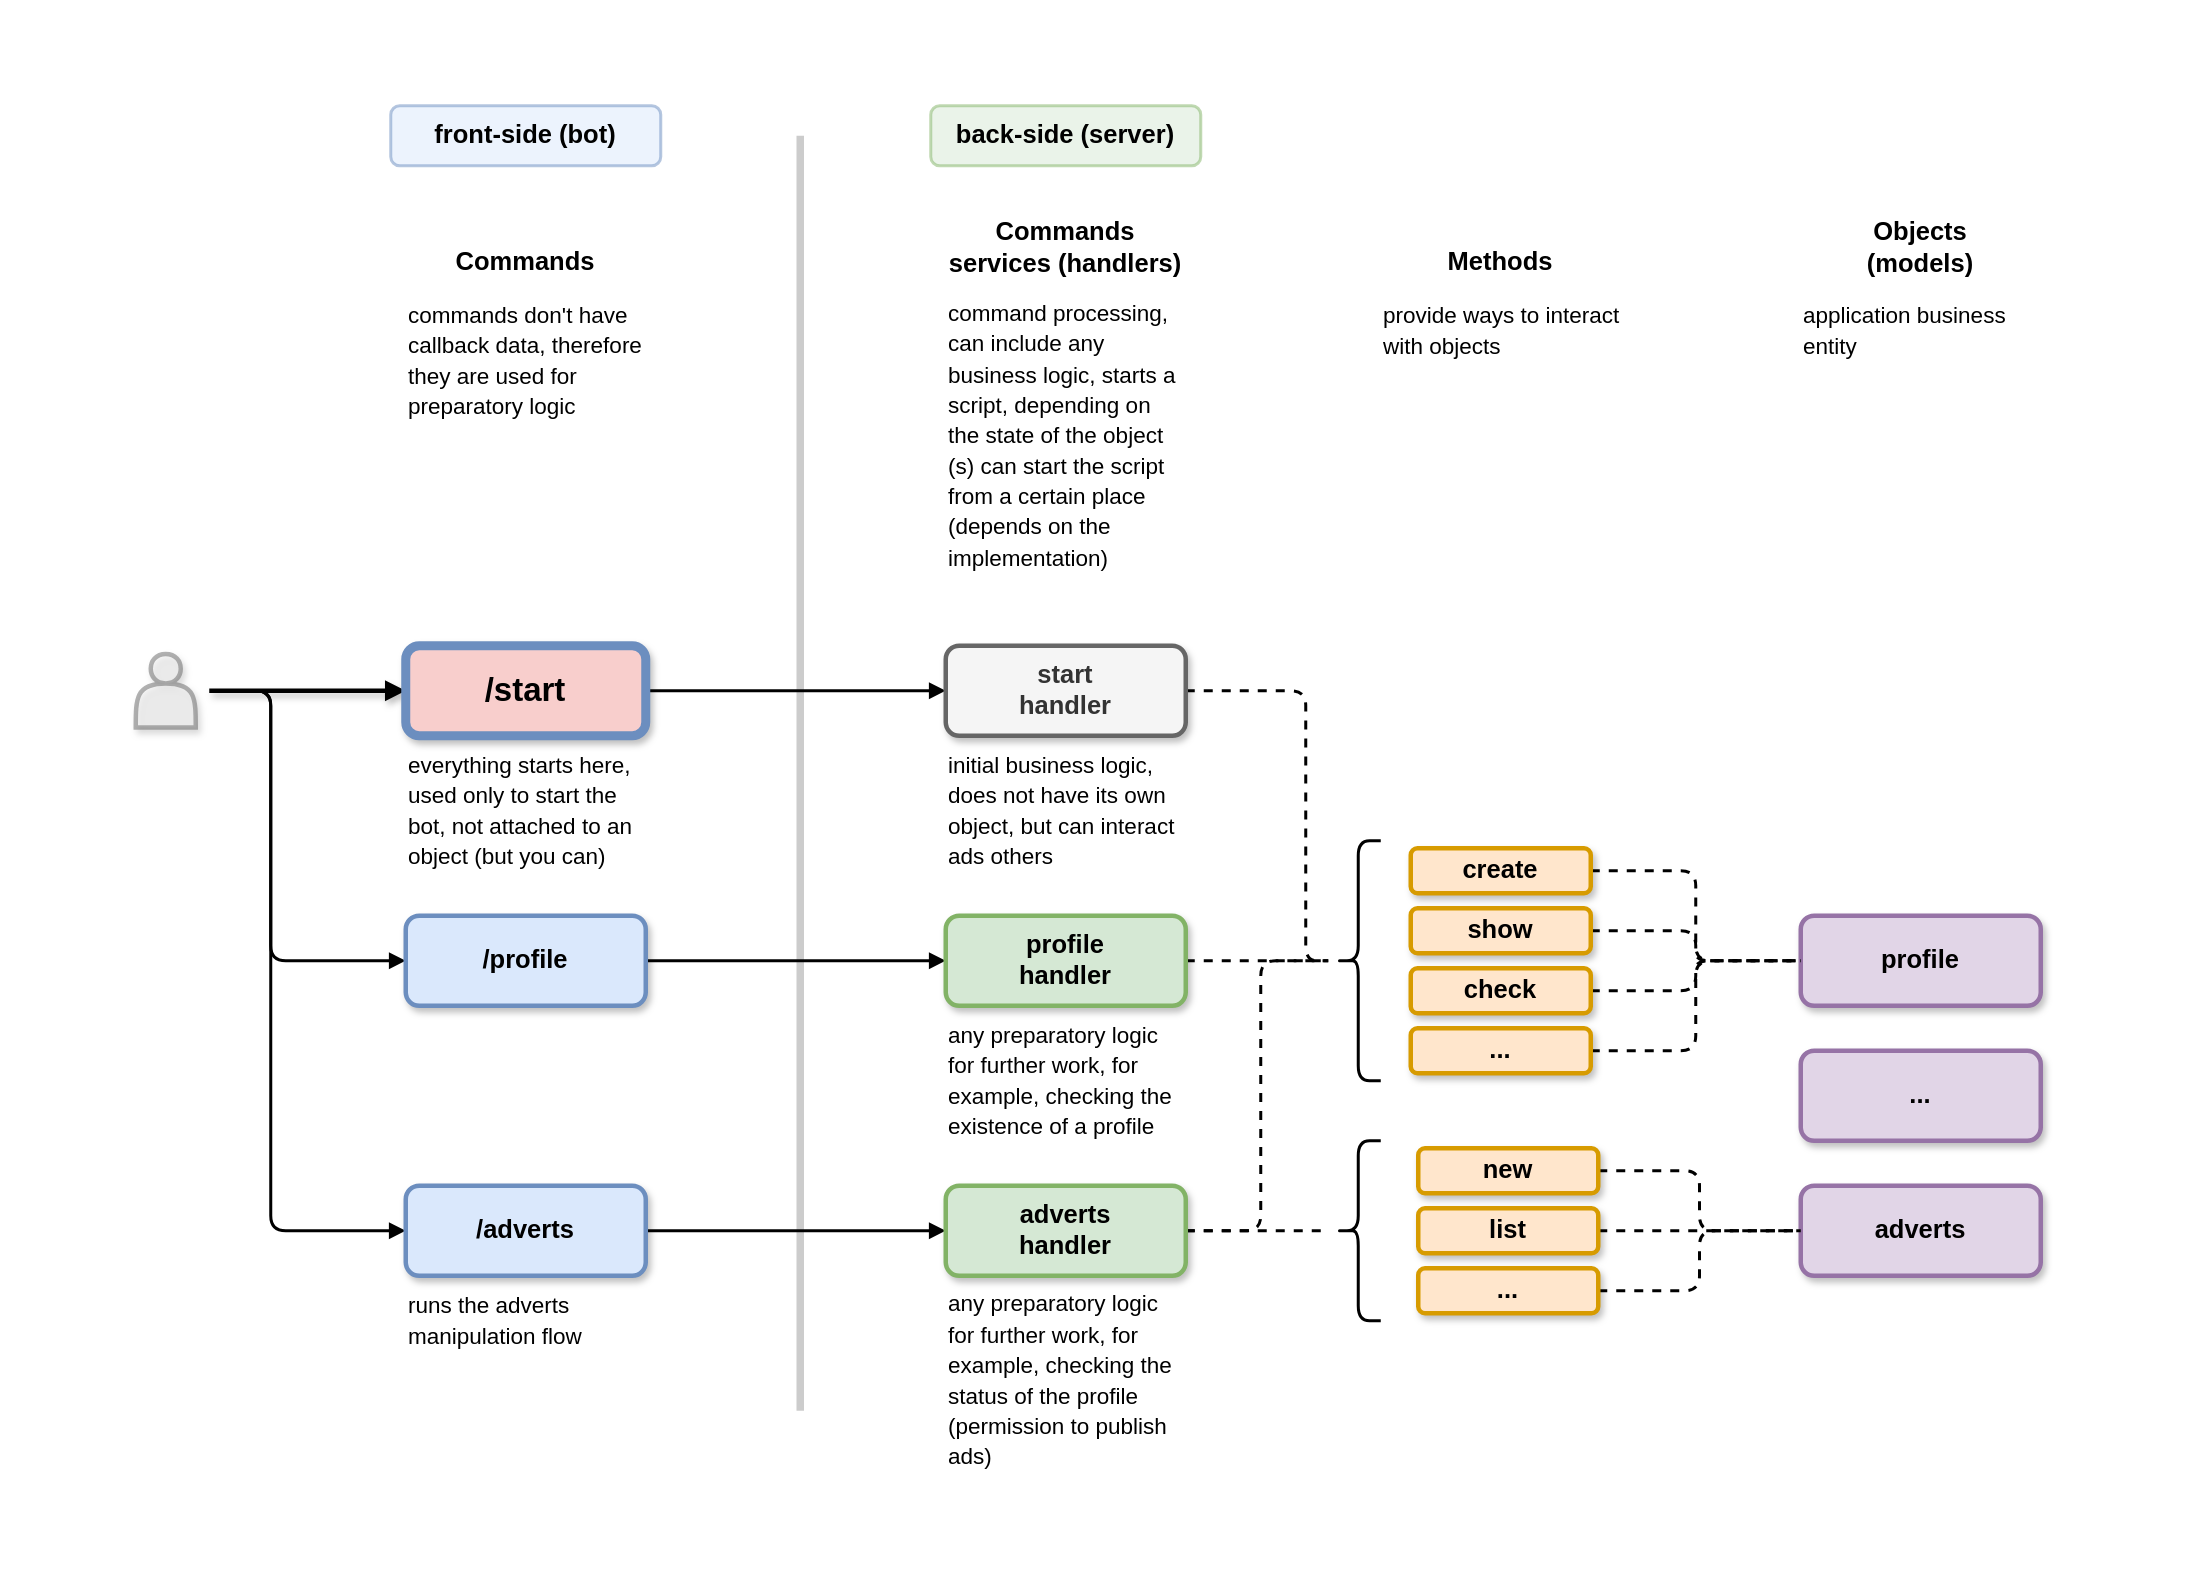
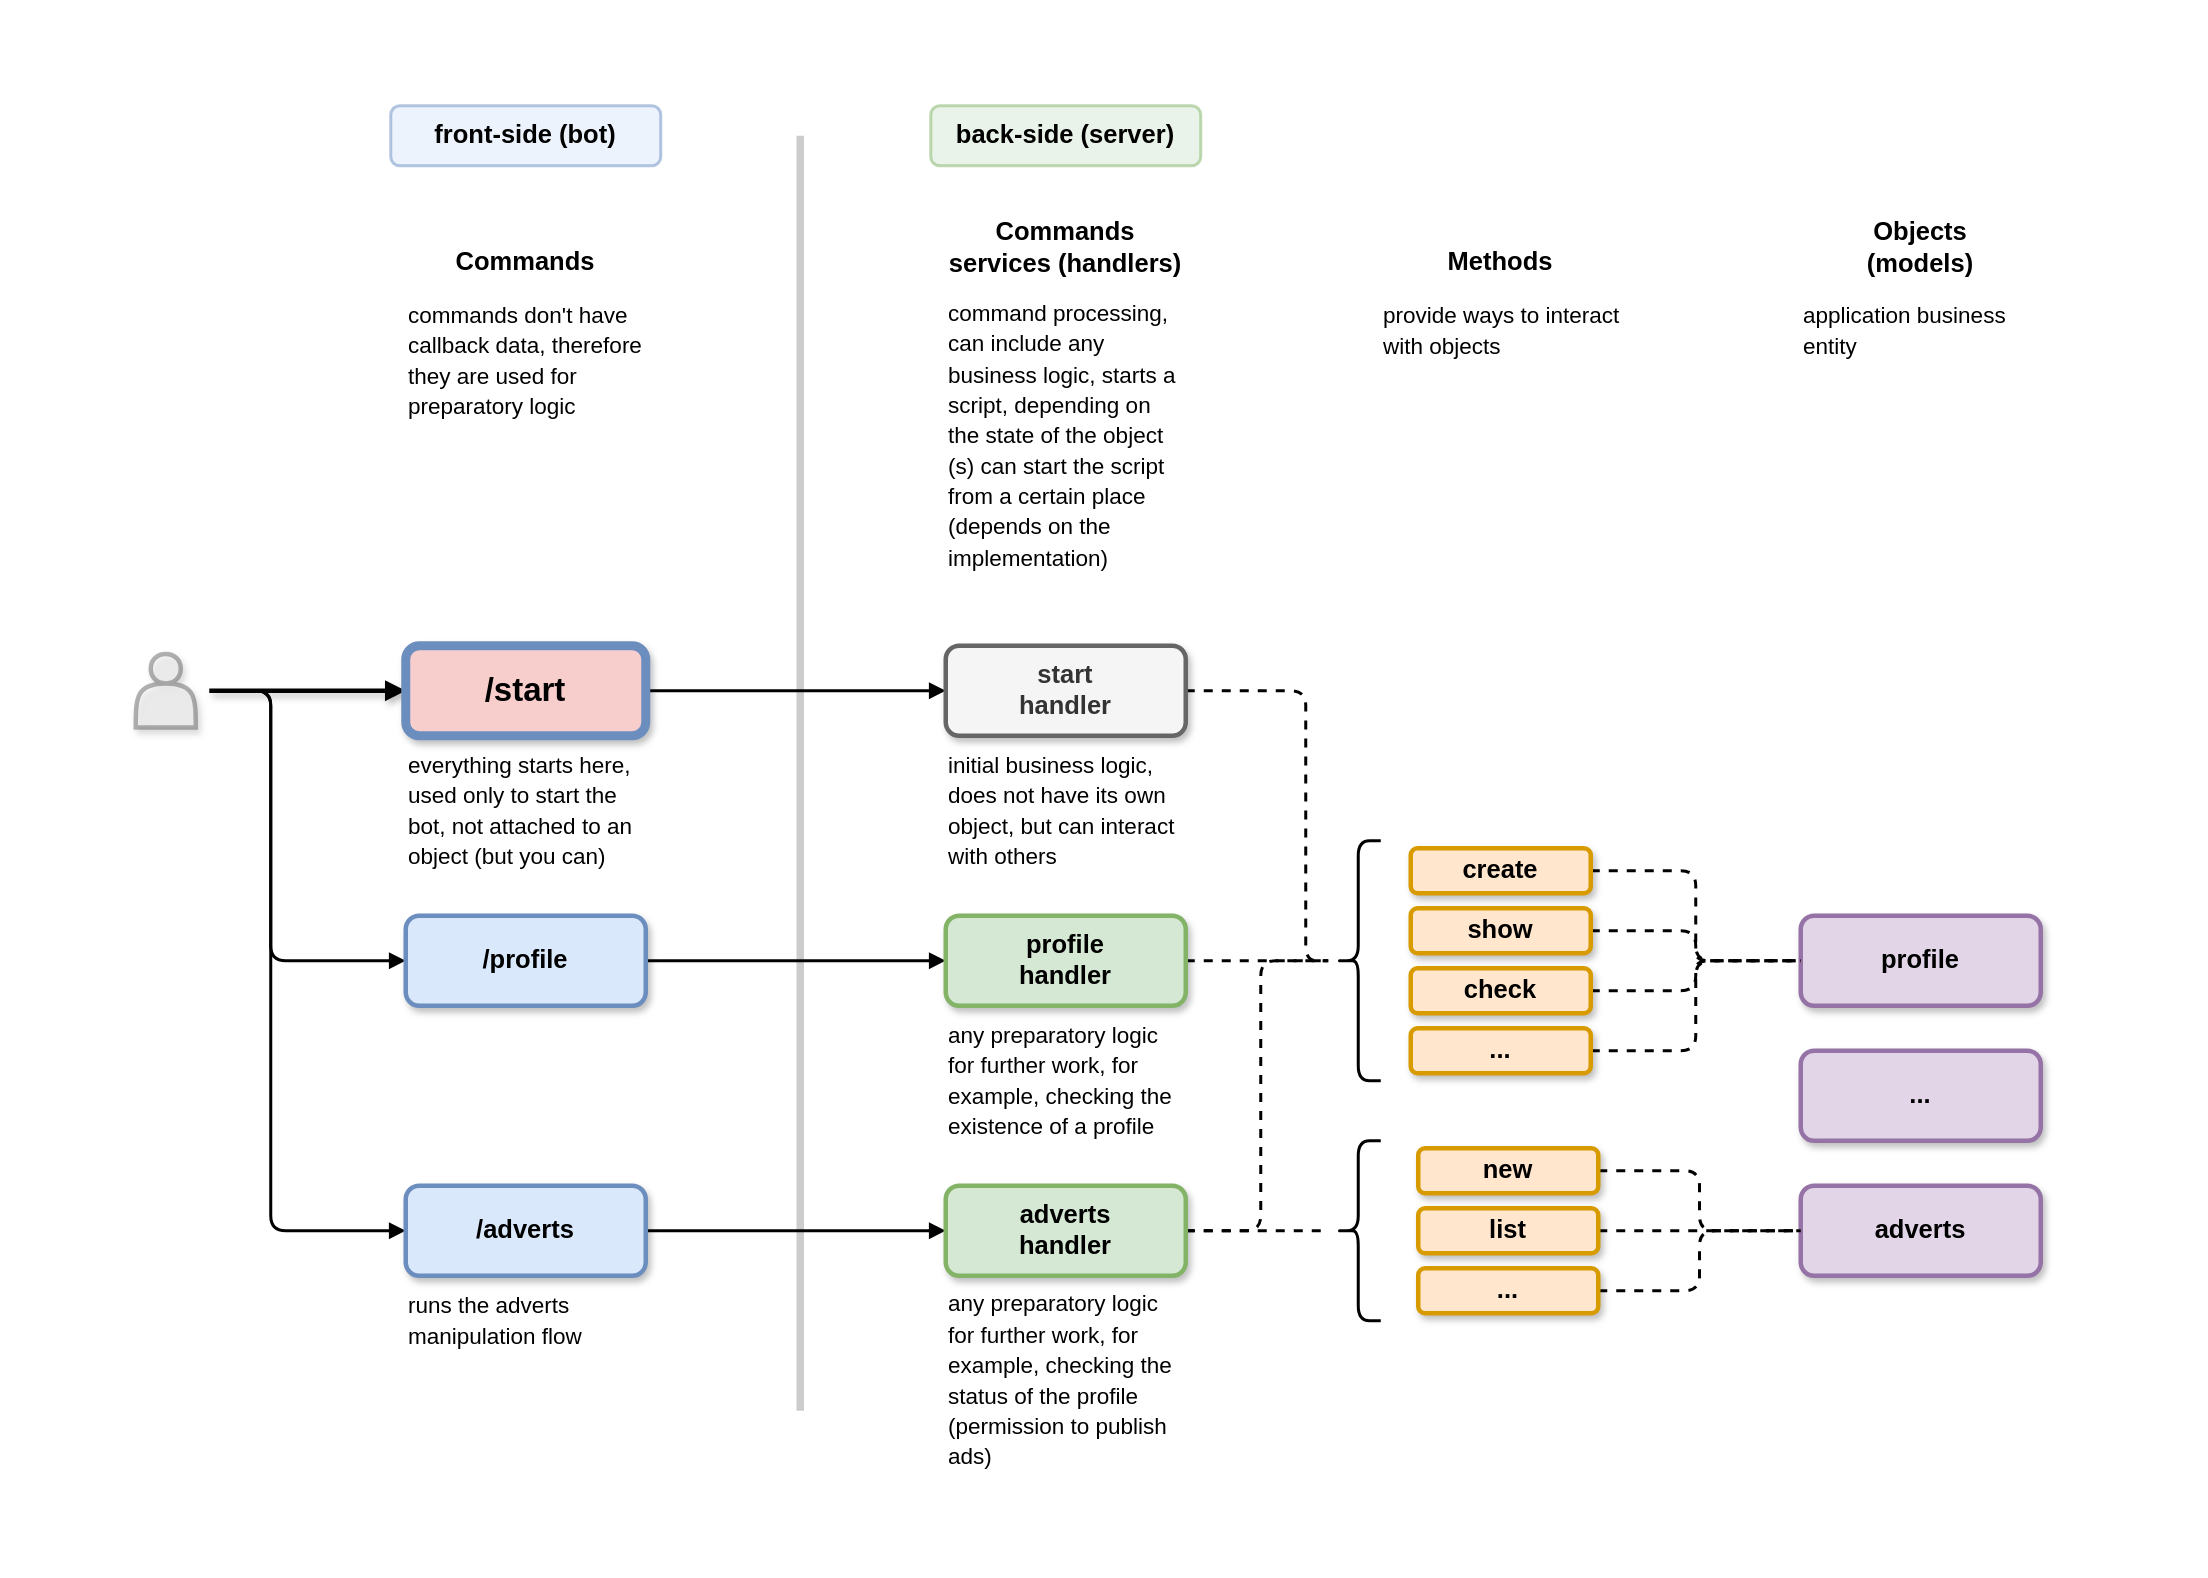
- <mxCell id="28" value="&lt;span style=&quot;font-size: 15px&quot;&gt;initial business logic, does not have its own object, but can interact ads others&lt;/span&gt;" style="text;html=1;strokeColor=none;fillColor=none;align=left;verticalAlign=middle;whiteSpace=wrap;rounded=0;shadow=1;fontSize=17;fontStyle=0" vertex="1" parent="1"><mxGeometry x="630" y="500" width="160" height="80" as="geometry" /></mxCell>
+ <mxCell id="28" value="&lt;span style=&quot;font-size: 15px&quot;&gt;initial business logic, does not have its own object, but can interact with others&lt;/span&gt;" style="text;html=1;strokeColor=none;fillColor=none;align=left;verticalAlign=middle;whiteSpace=wrap;rounded=0;shadow=1;fontSize=17;fontStyle=0" vertex="1" parent="1"><mxGeometry x="630" y="500" width="160" height="80" as="geometry" /></mxCell>
